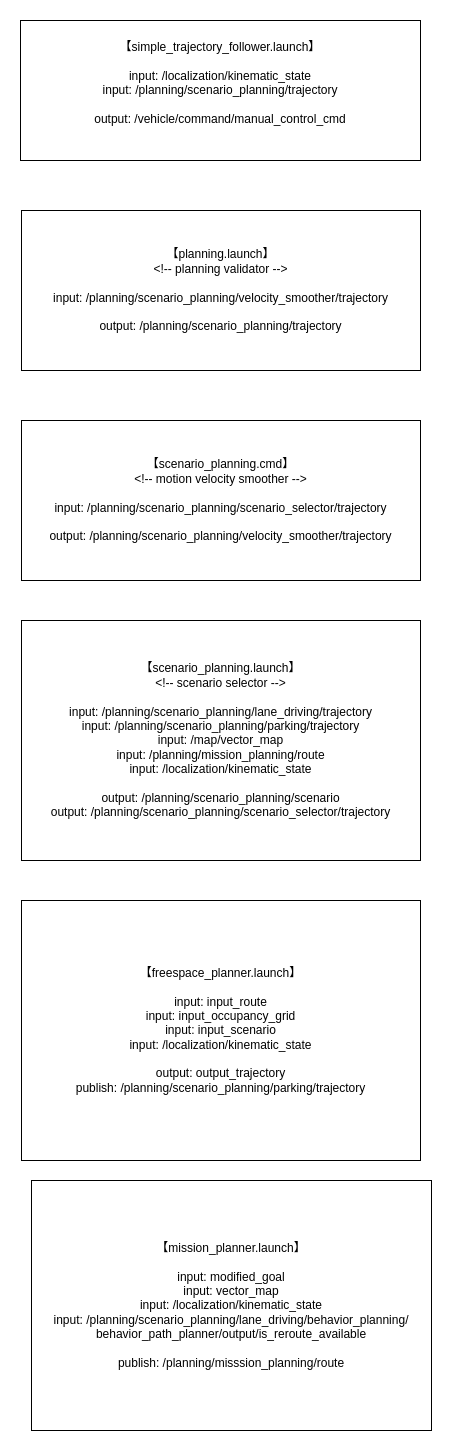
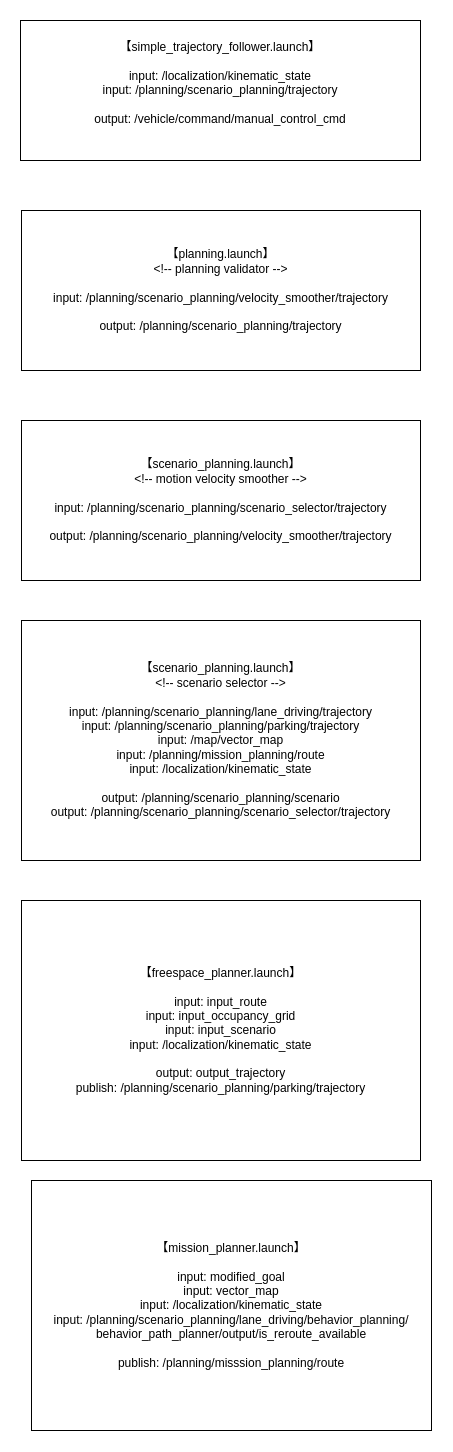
- <mxCell id="4" value="【scenario_planning.cmd】&lt;div&gt;&lt;span style=&quot;font-size: 12px;&quot;&gt;&amp;lt;!-- motion velocity smoother --&amp;gt;&lt;/span&gt;&lt;br&gt;&lt;/div&gt;&lt;div&gt;&lt;span style=&quot;font-size: 12px;&quot;&gt;&lt;br&gt;&lt;/span&gt;&lt;/div&gt;&lt;div&gt;&lt;span style=&quot;font-size: 12px;&quot;&gt;input: /planning/scenario_planning/scenario_selector/trajectory&lt;/span&gt;&lt;/div&gt;&lt;div&gt;&lt;span style=&quot;font-size: 12px;&quot;&gt;&lt;br&gt;&lt;/span&gt;&lt;/div&gt;&lt;div&gt;&lt;span style=&quot;font-size: 12px;&quot;&gt;output: /planning/scenario_planning/velocity_smoother/trajectory&lt;/span&gt;&lt;/div&gt;" style="rounded=0;whiteSpace=wrap;html=1;" vertex="1" parent="1"><mxGeometry x="21" y="420" width="399" height="160" as="geometry" /></mxCell>
+ <mxCell id="4" value="【scenario_planning.launch】&lt;div&gt;&lt;span style=&quot;font-size: 12px;&quot;&gt;&amp;lt;!-- motion velocity smoother --&amp;gt;&lt;/span&gt;&lt;br&gt;&lt;/div&gt;&lt;div&gt;&lt;span style=&quot;font-size: 12px;&quot;&gt;&lt;br&gt;&lt;/span&gt;&lt;/div&gt;&lt;div&gt;&lt;span style=&quot;font-size: 12px;&quot;&gt;input: /planning/scenario_planning/scenario_selector/trajectory&lt;/span&gt;&lt;/div&gt;&lt;div&gt;&lt;span style=&quot;font-size: 12px;&quot;&gt;&lt;br&gt;&lt;/span&gt;&lt;/div&gt;&lt;div&gt;&lt;span style=&quot;font-size: 12px;&quot;&gt;output: /planning/scenario_planning/velocity_smoother/trajectory&lt;/span&gt;&lt;/div&gt;" style="rounded=0;whiteSpace=wrap;html=1;" vertex="1" parent="1"><mxGeometry x="21" y="420" width="399" height="160" as="geometry" /></mxCell>
